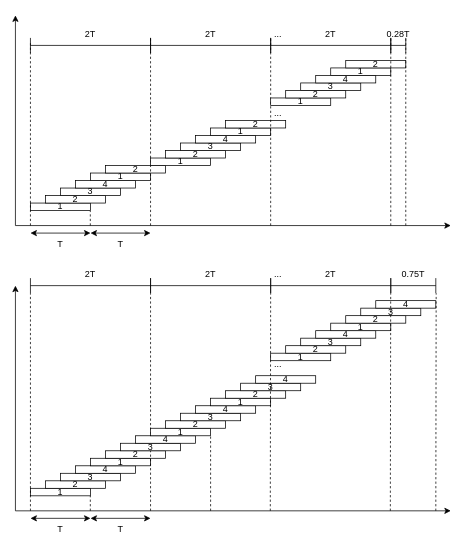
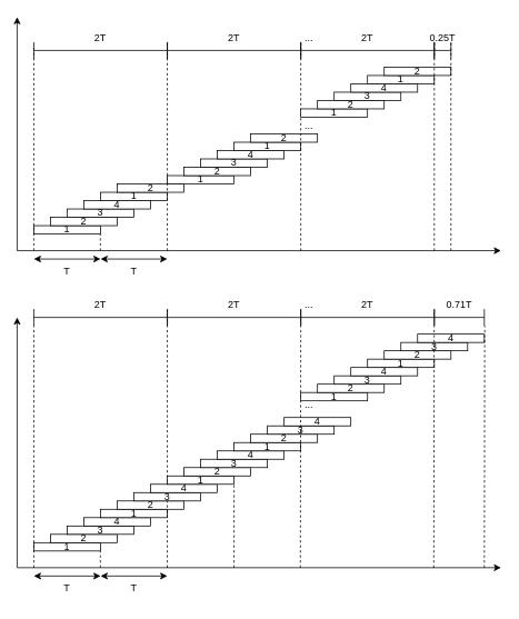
- <mxCell id="68" value="0.28T" style="text;html=1;strokeColor=none;fillColor=none;align=center;verticalAlign=middle;whiteSpace=wrap;rounded=0;" vertex="1" parent="1"><mxGeometry x="500" y="30" width="60" height="30" as="geometry" /></mxCell>
+ <mxCell id="68" value="0.25T" style="text;html=1;strokeColor=none;fillColor=none;align=center;verticalAlign=middle;whiteSpace=wrap;rounded=0;" vertex="1" parent="1"><mxGeometry x="500" y="30" width="60" height="30" as="geometry" /></mxCell>
- <mxCell id="88" value="0.75T" style="text;html=1;strokeColor=none;fillColor=none;align=center;verticalAlign=middle;whiteSpace=wrap;rounded=0;" vertex="1" parent="1"><mxGeometry x="520" y="350" width="60" height="30" as="geometry" /></mxCell>
+ <mxCell id="88" value="0.71T" style="text;html=1;strokeColor=none;fillColor=none;align=center;verticalAlign=middle;whiteSpace=wrap;rounded=0;" vertex="1" parent="1"><mxGeometry x="520" y="350" width="60" height="30" as="geometry" /></mxCell>
